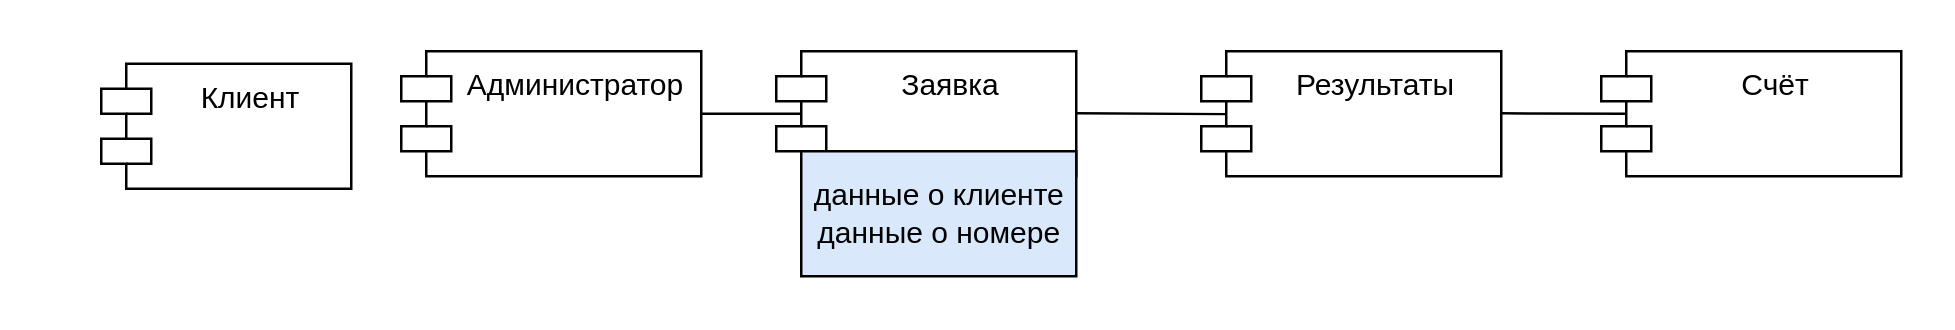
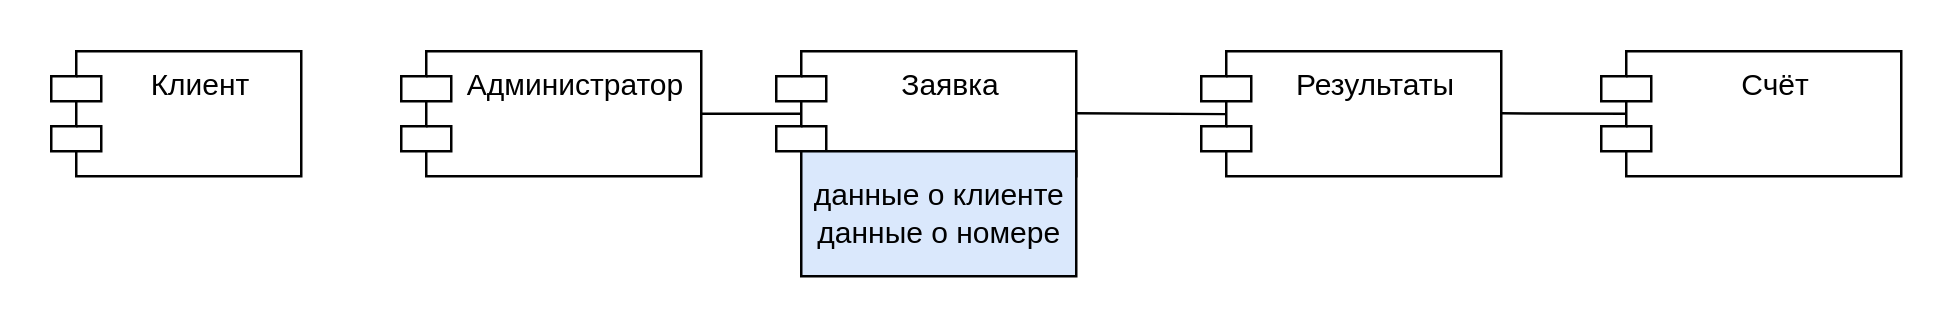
- <mxCell id="2" value="Клиент" style="shape=module;align=left;spacingLeft=20;align=center;verticalAlign=top;" vertex="1" parent="1"><mxGeometry x="40" y="25" width="100" height="50" as="geometry" /></mxCell>
+ <mxCell id="2" value="Клиент" style="shape=module;align=left;spacingLeft=20;align=center;verticalAlign=top;" vertex="1" parent="1"><mxGeometry x="20" y="20" width="100" height="50" as="geometry" /></mxCell>
